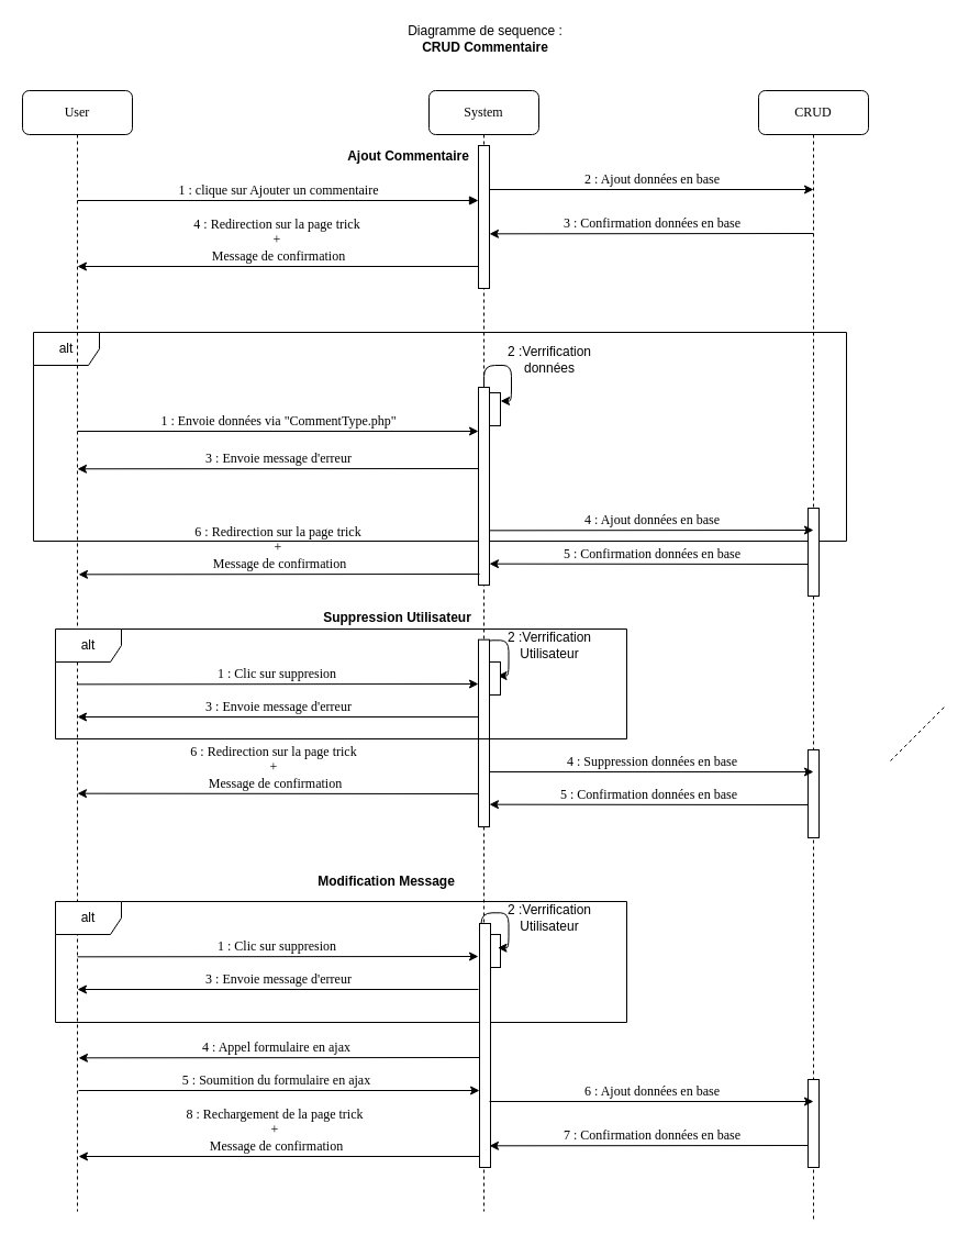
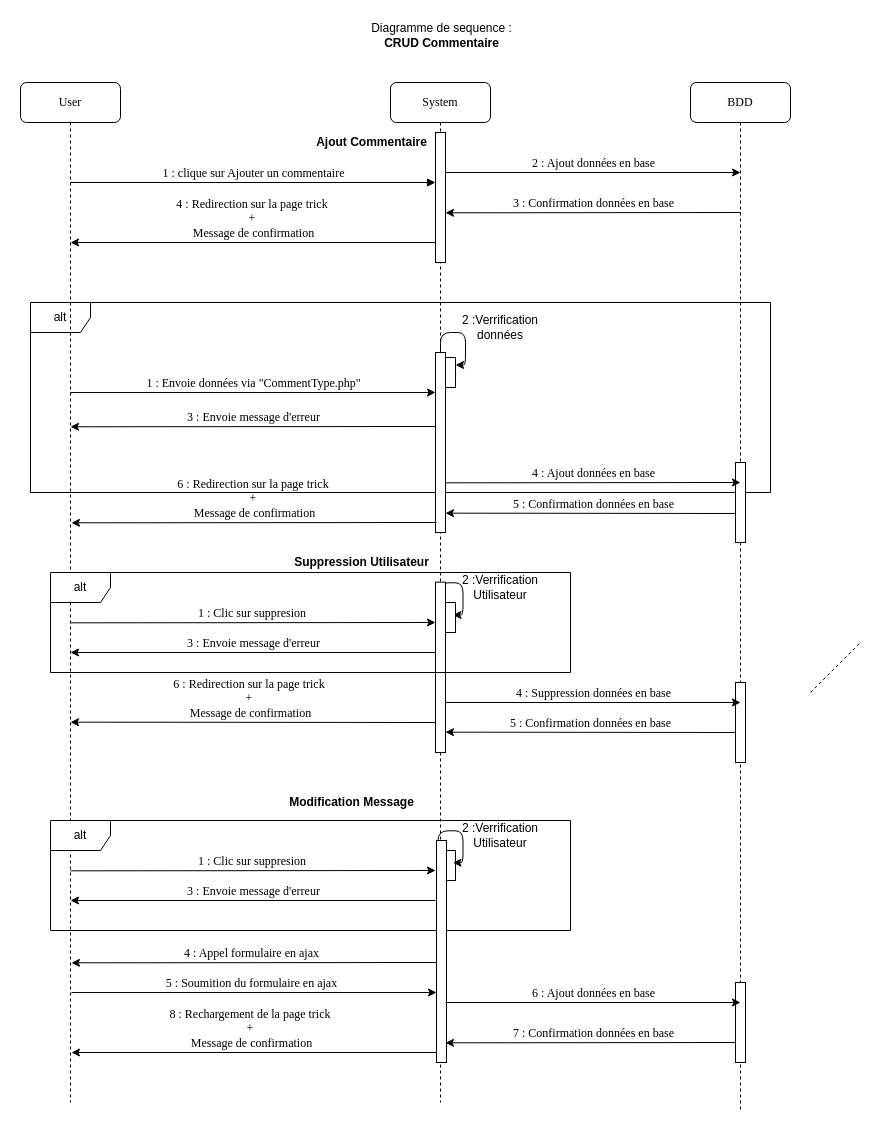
- <mxCell id="11" value="CRUD" style="shape=umlLifeline;perimeter=lifelinePerimeter;whiteSpace=wrap;html=1;container=1;collapsible=0;recursiveResize=0;outlineConnect=0;rounded=1;shadow=0;comic=0;labelBackgroundColor=none;strokeWidth=1;fontFamily=Verdana;fontSize=12;align=center;" parent="1" vertex="1"><mxGeometry x="690" y="82" width="100" height="1030" as="geometry" /></mxCell>
+ <mxCell id="11" value="BDD" style="shape=umlLifeline;perimeter=lifelinePerimeter;whiteSpace=wrap;html=1;container=1;collapsible=0;recursiveResize=0;outlineConnect=0;rounded=1;shadow=0;comic=0;labelBackgroundColor=none;strokeWidth=1;fontFamily=Verdana;fontSize=12;align=center;" parent="1" vertex="1"><mxGeometry x="690" y="82" width="100" height="1030" as="geometry" /></mxCell>
